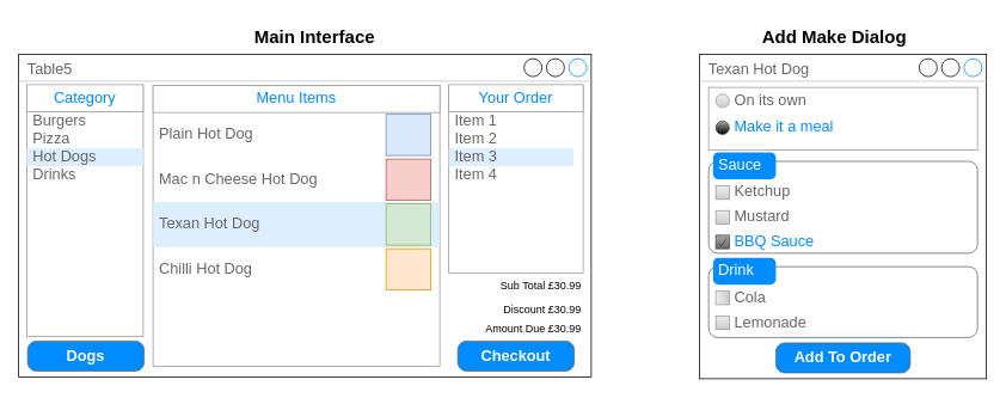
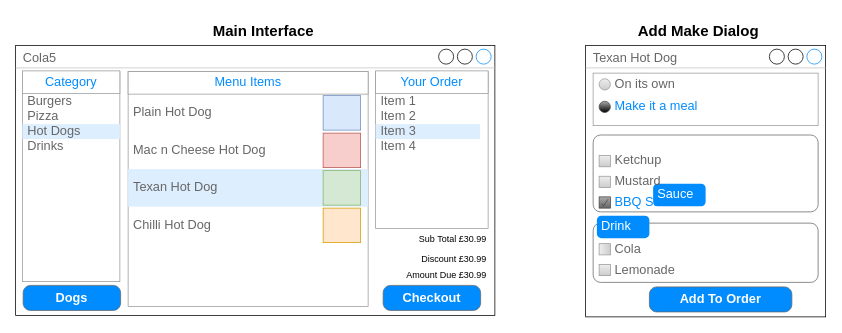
- <mxCell id="2" value="Table5" style="strokeWidth=1;shadow=0;dashed=0;align=center;html=1;shape=mxgraph.mockup.containers.window;align=left;verticalAlign=top;spacingLeft=8;strokeColor2=#008cff;strokeColor3=#c4c4c4;fontColor=#666666;mainText=;fontSize=17;labelBackgroundColor=none;whiteSpace=wrap;" vertex="1" parent="1"><mxGeometry x="20" y="60" width="639" height="360" as="geometry" /></mxCell>
+ <mxCell id="2" value="Cola5" style="strokeWidth=1;shadow=0;dashed=0;align=center;html=1;shape=mxgraph.mockup.containers.window;align=left;verticalAlign=top;spacingLeft=8;strokeColor2=#008cff;strokeColor3=#c4c4c4;fontColor=#666666;mainText=;fontSize=17;labelBackgroundColor=none;whiteSpace=wrap;" vertex="1" parent="1"><mxGeometry x="20" y="60" width="639" height="360" as="geometry" /></mxCell>
- <mxCell id="33" value="Sauce" style="shape=rect;strokeColor=none;fillColor=#008cff;strokeWidth=1;dashed=0;rounded=1;arcSize=20;fontColor=#ffffff;fontSize=17;spacing=2;spacingTop=-2;align=left;autosize=1;spacingLeft=4;resizeWidth=0;resizeHeight=0;perimeter=none;html=1;whiteSpace=wrap;" vertex="1" parent="32"><mxGeometry x="5" width="70" height="30" as="geometry" /></mxCell>
+ <mxCell id="33" value="Sauce" style="shape=rect;strokeColor=none;fillColor=#008cff;strokeWidth=1;dashed=0;rounded=1;arcSize=20;fontColor=#ffffff;fontSize=17;spacing=2;spacingTop=-2;align=left;autosize=1;spacingLeft=4;resizeWidth=0;resizeHeight=0;perimeter=none;html=1;whiteSpace=wrap;" vertex="1" parent="32"><mxGeometry x="80" y="75" width="70" height="30" as="geometry" /></mxCell>
- <mxCell id="28" value="Add To Order" style="strokeWidth=1;shadow=0;dashed=0;align=center;html=1;shape=mxgraph.mockup.buttons.button;strokeColor=#666666;fontColor=#ffffff;mainText=;buttonStyle=round;fontSize=17;fontStyle=1;fillColor=#008cff;whiteSpace=wrap;" vertex="1" parent="1"><mxGeometry x="865" y="382" width="150" height="33.42" as="geometry" /></mxCell>
+ <mxCell id="28" value="Add To Order" style="strokeWidth=1;shadow=0;dashed=0;align=center;html=1;shape=mxgraph.mockup.buttons.button;strokeColor=#666666;fontColor=#ffffff;mainText=;buttonStyle=round;fontSize=17;fontStyle=1;fillColor=#008cff;whiteSpace=wrap;" vertex="1" parent="1"><mxGeometry x="865" y="382" width="190" height="33.42" as="geometry" /></mxCell>
